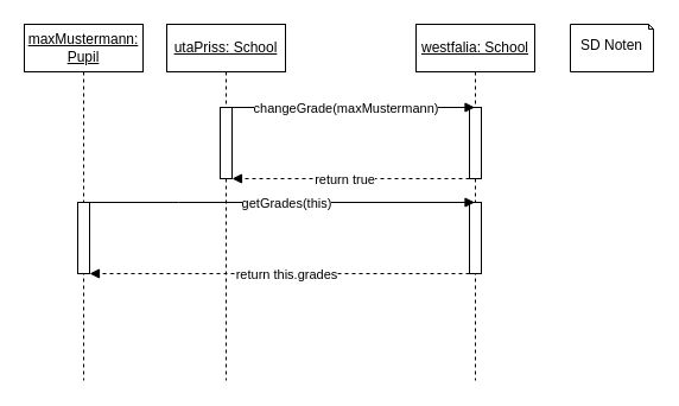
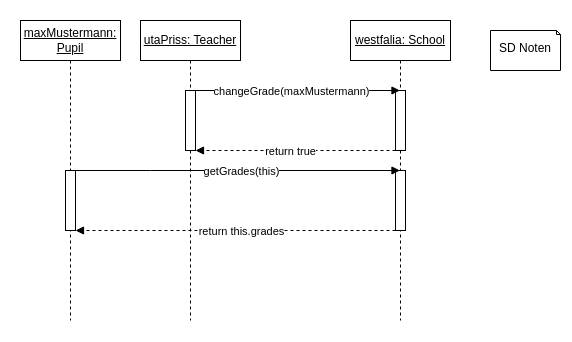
- <mxCell id="4" value="&lt;u&gt;utaPriss: School&lt;/u&gt;" style="shape=umlLifeline;perimeter=lifelinePerimeter;whiteSpace=wrap;html=1;container=1;dropTarget=0;collapsible=0;recursiveResize=0;outlineConnect=0;portConstraint=eastwest;newEdgeStyle={&quot;edgeStyle&quot;:&quot;elbowEdgeStyle&quot;,&quot;elbow&quot;:&quot;vertical&quot;,&quot;curved&quot;:0,&quot;rounded&quot;:0};" vertex="1" parent="1"><mxGeometry x="140" y="20" width="100" height="300" as="geometry" /></mxCell>
+ <mxCell id="4" value="&lt;u&gt;utaPriss: Teacher&lt;/u&gt;" style="shape=umlLifeline;perimeter=lifelinePerimeter;whiteSpace=wrap;html=1;container=1;dropTarget=0;collapsible=0;recursiveResize=0;outlineConnect=0;portConstraint=eastwest;newEdgeStyle={&quot;edgeStyle&quot;:&quot;elbowEdgeStyle&quot;,&quot;elbow&quot;:&quot;vertical&quot;,&quot;curved&quot;:0,&quot;rounded&quot;:0};" vertex="1" parent="1"><mxGeometry x="140" y="20" width="100" height="300" as="geometry" /></mxCell>
- <mxCell id="9" value="SD Noten" style="shape=note2;boundedLbl=1;whiteSpace=wrap;html=1;size=4;verticalAlign=top;align=center;" vertex="1" parent="1"><mxGeometry x="480" y="20" width="70" height="40" as="geometry" /></mxCell>
+ <mxCell id="9" value="SD Noten" style="shape=note2;boundedLbl=1;whiteSpace=wrap;html=1;size=4;verticalAlign=top;align=center;" vertex="1" parent="1"><mxGeometry x="490" y="30" width="70" height="40" as="geometry" /></mxCell>
